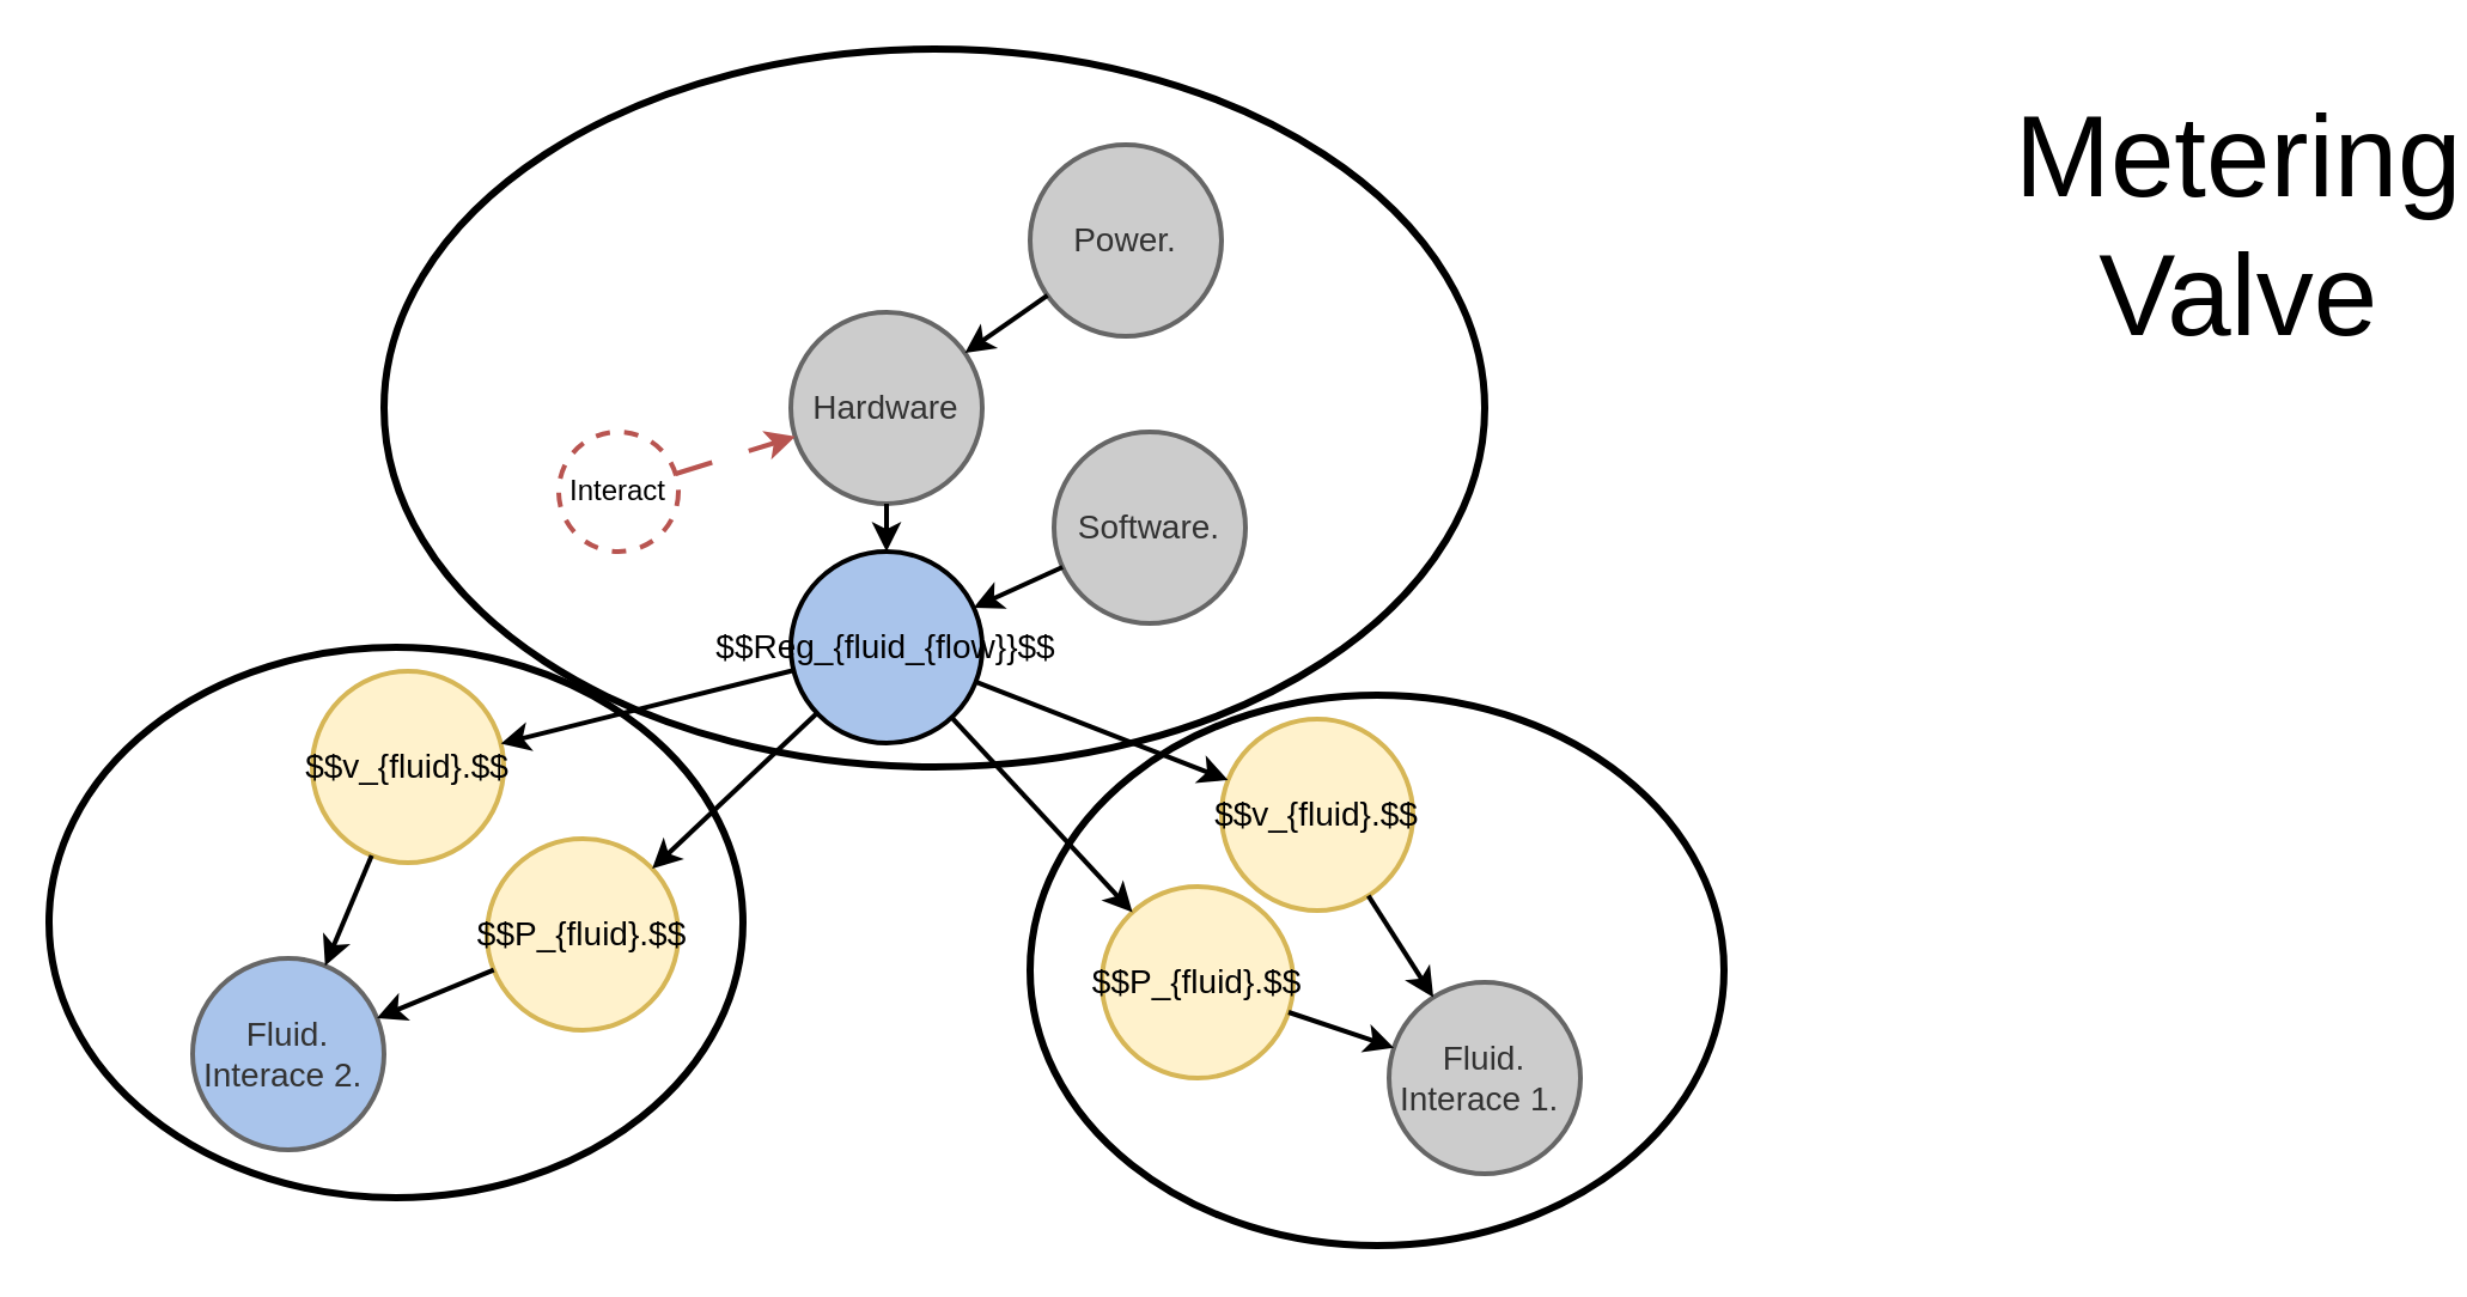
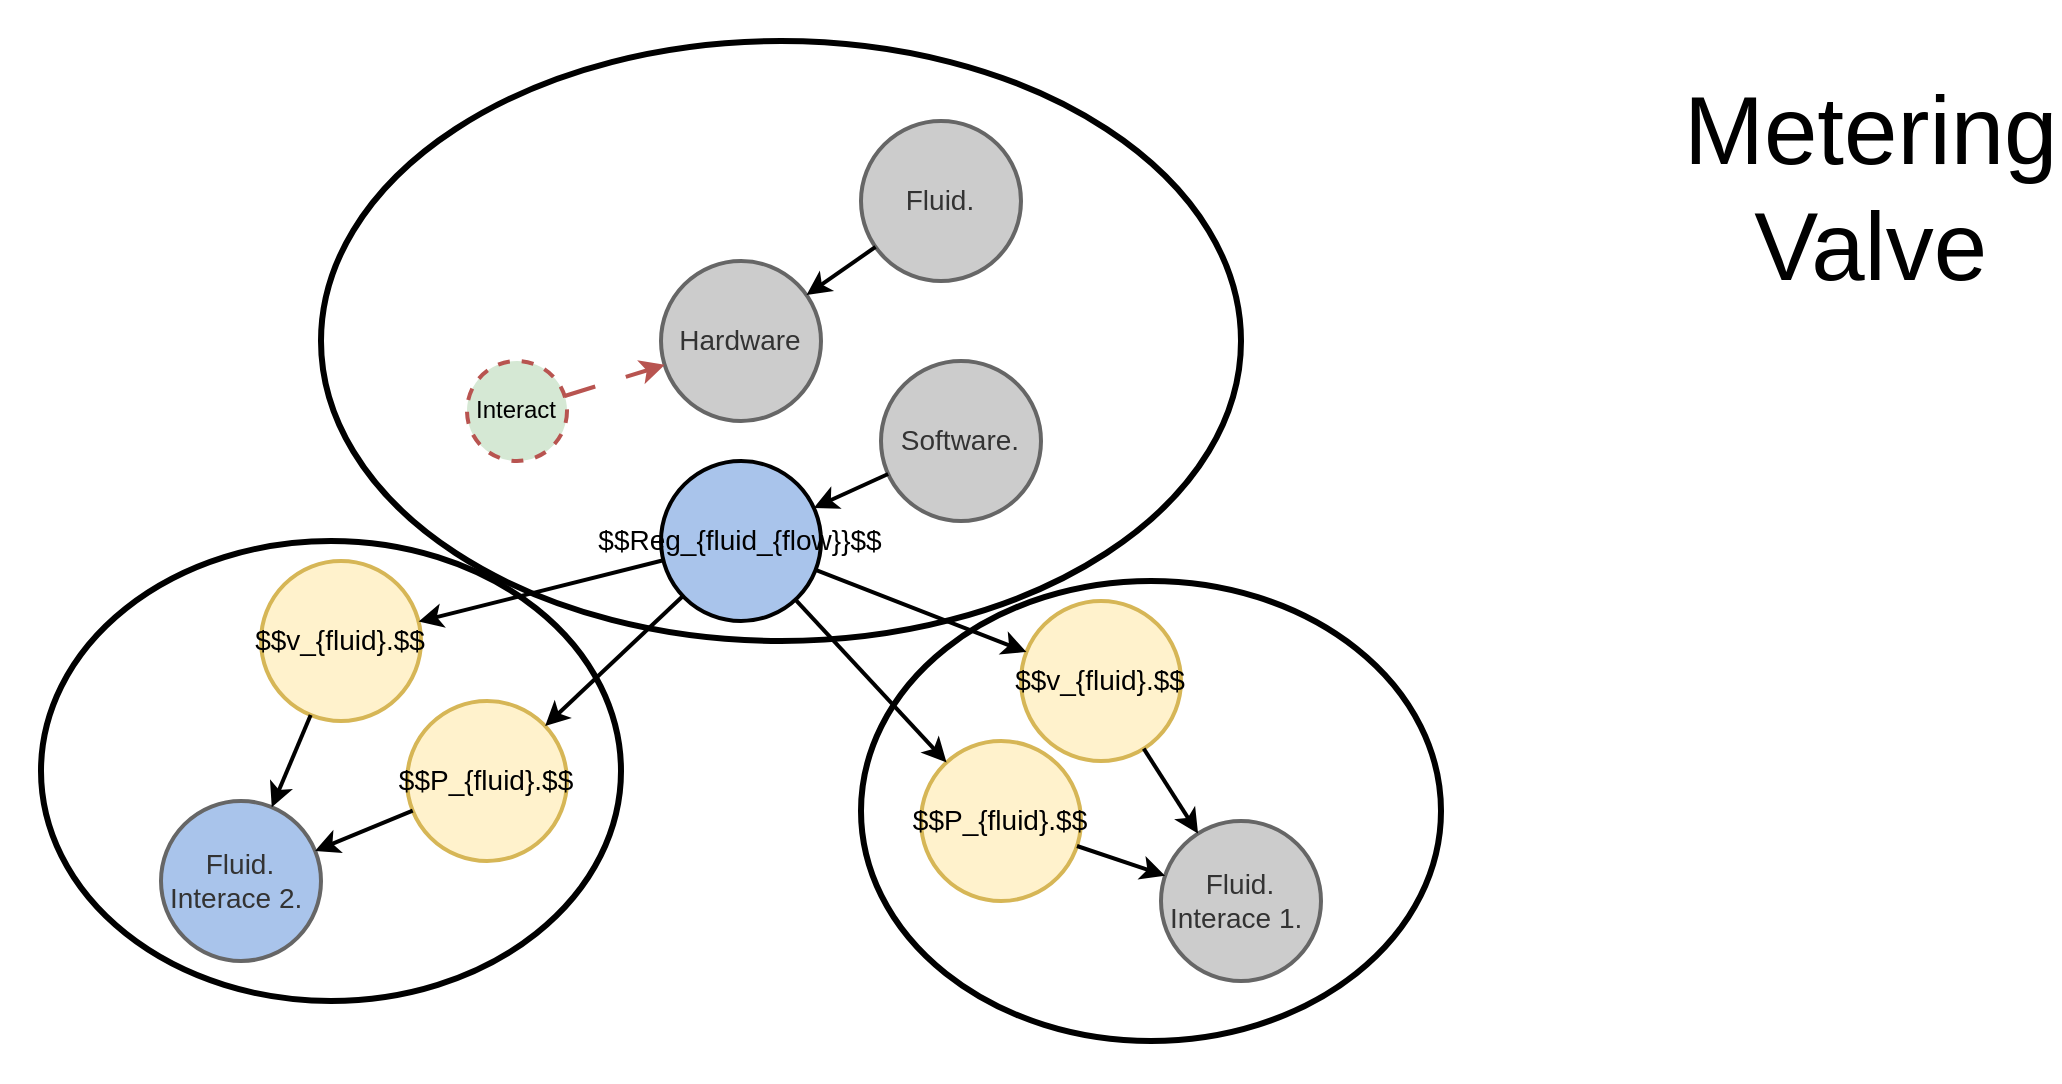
- <mxCell id="10" value="&lt;font style=&quot;font-size: 14px;&quot;&gt;Power.&lt;/font&gt;" style="ellipse;whiteSpace=wrap;html=1;aspect=fixed;fillColor=#CCCCCC;strokeColor=#666666;strokeWidth=2;fontColor=#333333;" parent="1" vertex="1"><mxGeometry x="430" y="60" width="80" height="80" as="geometry" /></mxCell>
+ <mxCell id="10" value="&lt;font style=&quot;font-size: 14px;&quot;&gt;Fluid.&lt;/font&gt;" style="ellipse;whiteSpace=wrap;html=1;aspect=fixed;fillColor=#CCCCCC;strokeColor=#666666;strokeWidth=2;fontColor=#333333;" parent="1" vertex="1"><mxGeometry x="430" y="60" width="80" height="80" as="geometry" /></mxCell>
- <mxCell id="12" value="Interact" style="ellipse;whiteSpace=wrap;html=1;aspect=fixed;strokeWidth=2;strokeColor=#b85450;fillColor=#ffffff;dashed=1;" parent="1" vertex="1"><mxGeometry x="233" y="180" width="50" height="50" as="geometry" /></mxCell>
+ <mxCell id="12" value="Interact" style="ellipse;whiteSpace=wrap;html=1;aspect=fixed;strokeWidth=2;strokeColor=#b85450;fillColor=#d5e8d4;dashed=1;" parent="1" vertex="1"><mxGeometry x="233" y="180" width="50" height="50" as="geometry" /></mxCell>
- <mxCell id="7" value="" style="endArrow=classic;html=1;rounded=0;strokeWidth=2;" parent="1" source="5" target="6" edge="1"><mxGeometry width="50" height="50" relative="1" as="geometry"><mxPoint x="322" y="124" as="sourcePoint" /><mxPoint x="298" y="76" as="targetPoint" /></mxGeometry></mxCell>
